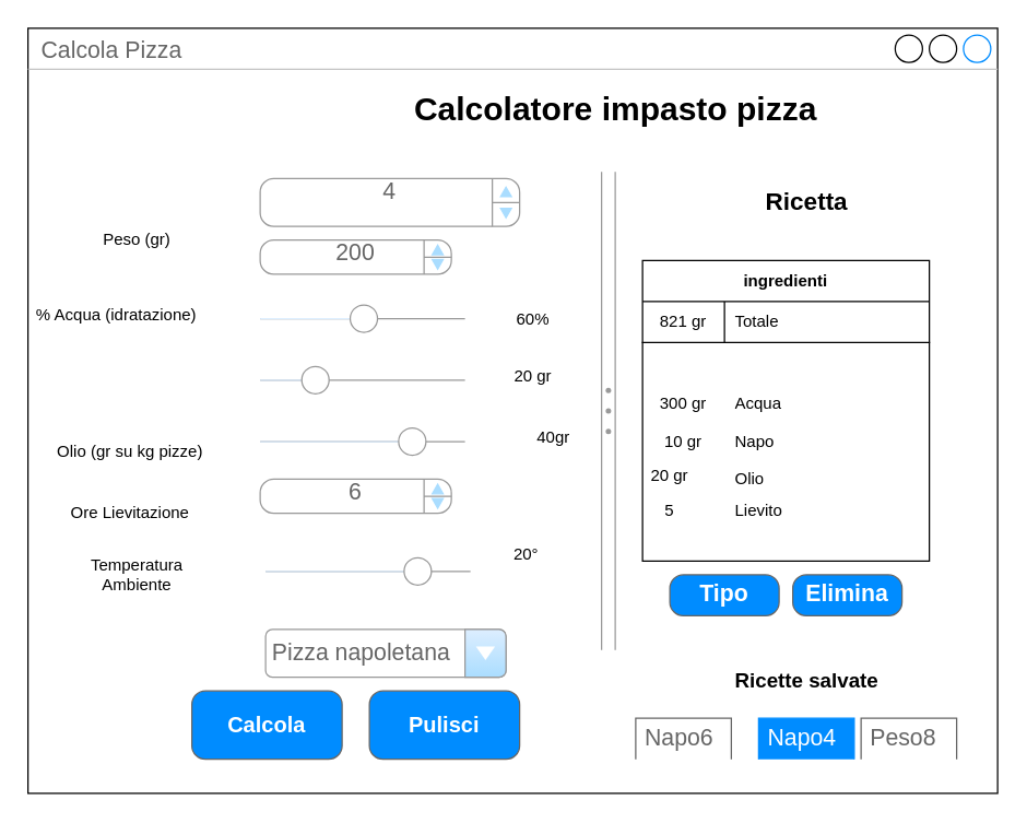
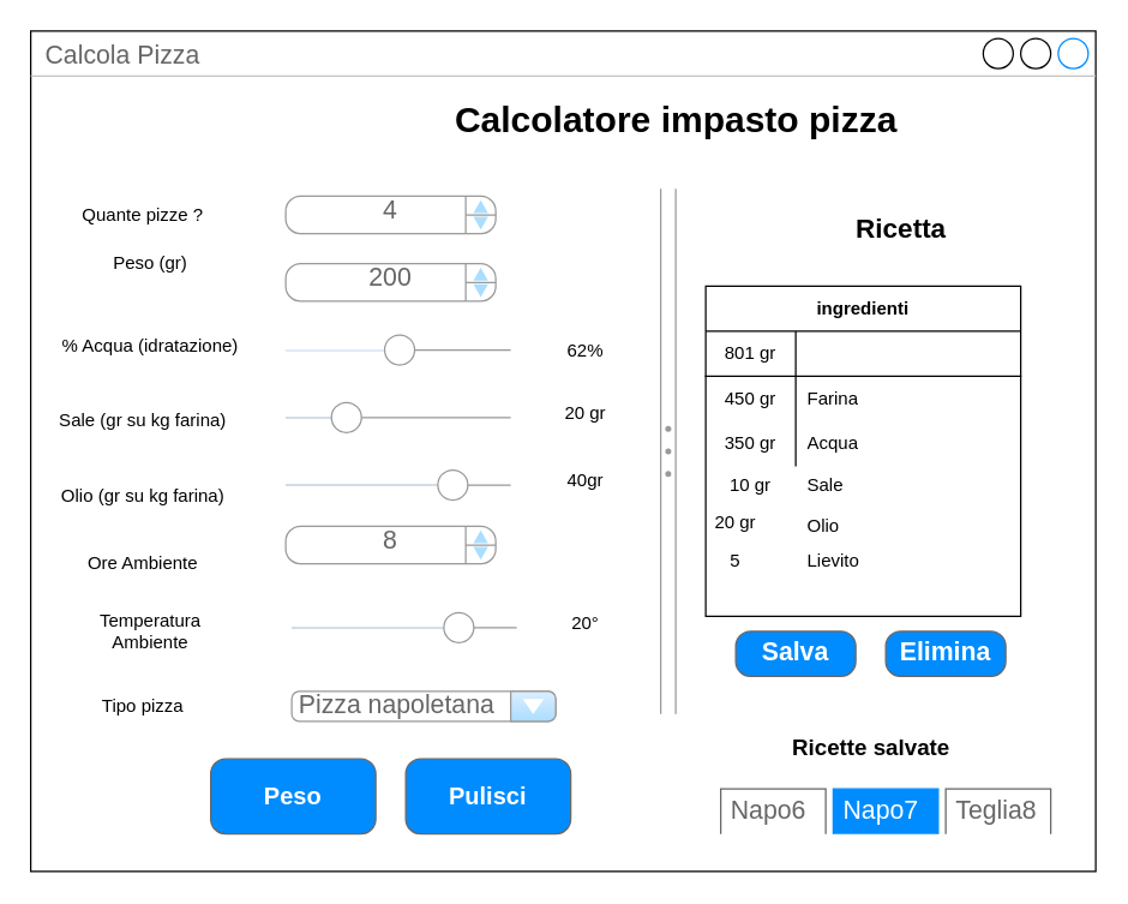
+ <mxCell id="6" value="Quante pizze ?" style="text;html=1;strokeColor=none;fillColor=none;align=center;verticalAlign=middle;whiteSpace=wrap;rounded=0;" parent="1" vertex="1"><mxGeometry x="40" y="132.5" width="110" height="20" as="geometry" /></mxCell>
- <mxCell id="28" value="&lt;font style=&quot;font-size: 18px&quot;&gt;Ricetta&lt;/font&gt;" style="text;strokeColor=none;fillColor=none;html=1;fontSize=24;fontStyle=1;verticalAlign=middle;align=center;" parent="1" vertex="1"><mxGeometry x="540" y="125" width="100" height="40" as="geometry" /></mxCell>
+ <mxCell id="28" value="&lt;font style=&quot;font-size: 18px&quot;&gt;Ricetta&lt;/font&gt;" style="text;strokeColor=none;fillColor=none;html=1;fontSize=24;fontStyle=1;verticalAlign=middle;align=center;" parent="1" vertex="1"><mxGeometry x="550" y="130" width="100" height="40" as="geometry" /></mxCell>
- <mxCell id="4" value="4" style="strokeWidth=1;shadow=0;dashed=0;align=center;html=1;shape=mxgraph.mockup.forms.spinner;strokeColor=#999999;spinLayout=right;spinStyle=normal;adjStyle=triangle;fillColor=#aaddff;fontSize=17;fontColor=#666666;mainText=;html=1;overflow=fill;" parent="1" vertex="1"><mxGeometry x="190" y="130" width="190" height="35" as="geometry" /></mxCell>
+ <mxCell id="4" value="4" style="strokeWidth=1;shadow=0;dashed=0;align=center;html=1;shape=mxgraph.mockup.forms.spinner;strokeColor=#999999;spinLayout=right;spinStyle=normal;adjStyle=triangle;fillColor=#aaddff;fontSize=17;fontColor=#666666;mainText=;html=1;overflow=fill;" parent="1" vertex="1"><mxGeometry x="190" y="130" width="140" height="25" as="geometry" /></mxCell>
- <mxCell id="9" value="% Acqua (idratazione)" style="text;html=1;strokeColor=none;fillColor=none;align=center;verticalAlign=middle;whiteSpace=wrap;rounded=0;" parent="1" vertex="1"><mxGeometry x="25" y="220" width="120" height="20" as="geometry" /></mxCell>
+ <mxCell id="9" value="% Acqua (idratazione)" style="text;html=1;strokeColor=none;fillColor=none;align=center;verticalAlign=middle;whiteSpace=wrap;rounded=0;" parent="1" vertex="1"><mxGeometry x="40" y="220" width="120" height="20" as="geometry" /></mxCell>
- <mxCell id="10" value="60%" style="text;html=1;strokeColor=none;fillColor=none;align=center;verticalAlign=middle;whiteSpace=wrap;rounded=0;" parent="1" vertex="1"><mxGeometry x="370" y="222.5" width="40" height="20" as="geometry" /></mxCell>
+ <mxCell id="10" value="62%" style="text;html=1;strokeColor=none;fillColor=none;align=center;verticalAlign=middle;whiteSpace=wrap;rounded=0;" parent="1" vertex="1"><mxGeometry x="370" y="222.5" width="40" height="20" as="geometry" /></mxCell>
- <mxCell id="31" value="821 gr" style="shape=partialRectangle;html=1;whiteSpace=wrap;connectable=0;fillColor=none;top=0;left=0;bottom=0;right=0;overflow=hidden;" parent="30" vertex="1"><mxGeometry width="60" height="30" as="geometry" /></mxCell>
+ <mxCell id="31" value="801 gr" style="shape=partialRectangle;html=1;whiteSpace=wrap;connectable=0;fillColor=none;top=0;left=0;bottom=0;right=0;overflow=hidden;" parent="30" vertex="1"><mxGeometry width="60" height="30" as="geometry" /></mxCell>
- <mxCell id="32" value="Totale" style="shape=partialRectangle;html=1;whiteSpace=wrap;connectable=0;fillColor=none;top=0;left=0;bottom=0;right=0;align=left;spacingLeft=6;overflow=hidden;" parent="30" vertex="1"><mxGeometry x="60" width="150" height="30" as="geometry" /></mxCell>
+ <mxCell id="34" value="450 gr" style="shape=partialRectangle;html=1;whiteSpace=wrap;connectable=0;fillColor=none;top=0;left=0;bottom=0;right=0;overflow=hidden;" parent="33" vertex="1"><mxGeometry width="60" height="30" as="geometry" /></mxCell>
+ <mxCell id="35" value="Farina" style="shape=partialRectangle;html=1;whiteSpace=wrap;connectable=0;fillColor=none;top=0;left=0;bottom=0;right=0;align=left;spacingLeft=6;overflow=hidden;" parent="33" vertex="1"><mxGeometry x="60" width="150" height="30" as="geometry" /></mxCell>
+ <mxCell id="11" value="Sale (gr su kg farina)" style="text;html=1;strokeColor=none;fillColor=none;align=center;verticalAlign=middle;whiteSpace=wrap;rounded=0;" parent="1" vertex="1"><mxGeometry x="35" y="270" width="120" height="20" as="geometry" /></mxCell>
- <mxCell id="37" value="300 gr" style="shape=partialRectangle;html=1;whiteSpace=wrap;connectable=0;fillColor=none;top=0;left=0;bottom=0;right=0;overflow=hidden;" parent="36" vertex="1"><mxGeometry width="60" height="30" as="geometry" /></mxCell>
+ <mxCell id="37" value="350 gr" style="shape=partialRectangle;html=1;whiteSpace=wrap;connectable=0;fillColor=none;top=0;left=0;bottom=0;right=0;overflow=hidden;" parent="36" vertex="1"><mxGeometry width="60" height="30" as="geometry" /></mxCell>
- <mxCell id="16" value="40gr" style="text;html=1;strokeColor=none;fillColor=none;align=center;verticalAlign=middle;whiteSpace=wrap;rounded=0;" parent="1" vertex="1"><mxGeometry x="385" y="310" width="40" height="20" as="geometry" /></mxCell>
+ <mxCell id="16" value="40gr" style="text;html=1;strokeColor=none;fillColor=none;align=center;verticalAlign=middle;whiteSpace=wrap;rounded=0;" parent="1" vertex="1"><mxGeometry x="370" y="310" width="40" height="20" as="geometry" /></mxCell>
- <mxCell id="39" value="Napo" style="shape=partialRectangle;html=1;whiteSpace=wrap;connectable=0;fillColor=none;top=0;left=0;bottom=0;right=0;align=left;spacingLeft=6;overflow=hidden;" parent="1" vertex="1"><mxGeometry x="530" y="310" width="140" height="25" as="geometry" /></mxCell>
+ <mxCell id="39" value="Sale" style="shape=partialRectangle;html=1;whiteSpace=wrap;connectable=0;fillColor=none;top=0;left=0;bottom=0;right=0;align=left;spacingLeft=6;overflow=hidden;" parent="1" vertex="1"><mxGeometry x="530" y="310" width="140" height="25" as="geometry" /></mxCell>
- <mxCell id="14" value="Olio (gr su kg pizze)" style="text;html=1;strokeColor=none;fillColor=none;align=center;verticalAlign=middle;whiteSpace=wrap;rounded=0;" parent="1" vertex="1"><mxGeometry x="35" y="320" width="120" height="20" as="geometry" /></mxCell>
+ <mxCell id="14" value="Olio (gr su kg farina)" style="text;html=1;strokeColor=none;fillColor=none;align=center;verticalAlign=middle;whiteSpace=wrap;rounded=0;" parent="1" vertex="1"><mxGeometry x="35" y="320" width="120" height="20" as="geometry" /></mxCell>
- <mxCell id="18" value="6" style="strokeWidth=1;shadow=0;dashed=0;align=center;html=1;shape=mxgraph.mockup.forms.spinner;strokeColor=#999999;spinLayout=right;spinStyle=normal;adjStyle=triangle;fillColor=#aaddff;fontSize=17;fontColor=#666666;mainText=;html=1;overflow=fill;" parent="1" vertex="1"><mxGeometry x="190" y="350" width="140" height="25" as="geometry" /></mxCell>
+ <mxCell id="18" value="8" style="strokeWidth=1;shadow=0;dashed=0;align=center;html=1;shape=mxgraph.mockup.forms.spinner;strokeColor=#999999;spinLayout=right;spinStyle=normal;adjStyle=triangle;fillColor=#aaddff;fontSize=17;fontColor=#666666;mainText=;html=1;overflow=fill;" parent="1" vertex="1"><mxGeometry x="190" y="350" width="140" height="25" as="geometry" /></mxCell>
- <mxCell id="17" value="Ore Lievitazione" style="text;html=1;strokeColor=none;fillColor=none;align=center;verticalAlign=middle;whiteSpace=wrap;rounded=0;" parent="1" vertex="1"><mxGeometry x="35" y="365" width="120" height="20" as="geometry" /></mxCell>
+ <mxCell id="17" value="Ore Ambiente" style="text;html=1;strokeColor=none;fillColor=none;align=center;verticalAlign=middle;whiteSpace=wrap;rounded=0;" parent="1" vertex="1"><mxGeometry x="35" y="365" width="120" height="20" as="geometry" /></mxCell>
- <mxCell id="21" value="20°" style="text;html=1;strokeColor=none;fillColor=none;align=center;verticalAlign=middle;whiteSpace=wrap;rounded=0;" parent="1" vertex="1"><mxGeometry x="365" y="395" width="40" height="20" as="geometry" /></mxCell>
+ <mxCell id="21" value="20°" style="text;html=1;strokeColor=none;fillColor=none;align=center;verticalAlign=middle;whiteSpace=wrap;rounded=0;" parent="1" vertex="1"><mxGeometry x="370" y="405" width="40" height="20" as="geometry" /></mxCell>
- <mxCell id="45" value="Tipo" style="strokeWidth=1;shadow=0;dashed=0;align=center;html=1;shape=mxgraph.mockup.buttons.button;strokeColor=#666666;fontColor=#ffffff;mainText=;buttonStyle=round;fontSize=17;fontStyle=1;fillColor=#008cff;whiteSpace=wrap;" parent="1" vertex="1"><mxGeometry x="490" y="420" width="80" height="30" as="geometry" /></mxCell>
+ <mxCell id="45" value="Salva" style="strokeWidth=1;shadow=0;dashed=0;align=center;html=1;shape=mxgraph.mockup.buttons.button;strokeColor=#666666;fontColor=#ffffff;mainText=;buttonStyle=round;fontSize=17;fontStyle=1;fillColor=#008cff;whiteSpace=wrap;" parent="1" vertex="1"><mxGeometry x="490" y="420" width="80" height="30" as="geometry" /></mxCell>
- <mxCell id="46" value="Elimina" style="strokeWidth=1;shadow=0;dashed=0;align=center;html=1;shape=mxgraph.mockup.buttons.button;strokeColor=#666666;fontColor=#ffffff;mainText=;buttonStyle=round;fontSize=17;fontStyle=1;fillColor=#008cff;whiteSpace=wrap;" parent="1" vertex="1"><mxGeometry x="580" y="420" width="80" height="30" as="geometry" /></mxCell>
+ <mxCell id="46" value="Elimina" style="strokeWidth=1;shadow=0;dashed=0;align=center;html=1;shape=mxgraph.mockup.buttons.button;strokeColor=#666666;fontColor=#ffffff;mainText=;buttonStyle=round;fontSize=17;fontStyle=1;fillColor=#008cff;whiteSpace=wrap;" parent="1" vertex="1"><mxGeometry x="590" y="420" width="80" height="30" as="geometry" /></mxCell>
+ <mxCell id="22" value="Tipo pizza" style="text;html=1;strokeColor=none;fillColor=none;align=center;verticalAlign=middle;whiteSpace=wrap;rounded=0;" parent="1" vertex="1"><mxGeometry x="35" y="460" width="120" height="20" as="geometry" /></mxCell>
- <mxCell id="23" value="Pizza napoletana" style="strokeWidth=1;shadow=0;dashed=0;align=center;html=1;shape=mxgraph.mockup.forms.comboBox;strokeColor=#999999;fillColor=#ddeeff;align=left;fillColor2=#aaddff;mainText=;fontColor=#666666;fontSize=17;spacingLeft=3;" parent="1" vertex="1"><mxGeometry x="194" y="460" width="176" height="35" as="geometry" /></mxCell>
+ <mxCell id="23" value="Pizza napoletana" style="strokeWidth=1;shadow=0;dashed=0;align=center;html=1;shape=mxgraph.mockup.forms.comboBox;strokeColor=#999999;fillColor=#ddeeff;align=left;fillColor2=#aaddff;mainText=;fontColor=#666666;fontSize=17;spacingLeft=3;" parent="1" vertex="1"><mxGeometry x="194" y="460" width="176" height="20" as="geometry" /></mxCell>
- <mxCell id="53" value="&lt;font style=&quot;font-size: 15px&quot;&gt;Ricette salvate&lt;/font&gt;" style="text;strokeColor=none;fillColor=none;html=1;fontSize=24;fontStyle=1;verticalAlign=middle;align=center;" parent="1" vertex="1"><mxGeometry x="540" y="475" width="100" height="40" as="geometry" /></mxCell>
+ <mxCell id="53" value="&lt;font style=&quot;font-size: 15px&quot;&gt;Ricette salvate&lt;/font&gt;" style="text;strokeColor=none;fillColor=none;html=1;fontSize=24;fontStyle=1;verticalAlign=middle;align=center;" parent="1" vertex="1"><mxGeometry x="530" y="475" width="100" height="40" as="geometry" /></mxCell>
- <mxCell id="25" value="Calcola" style="strokeWidth=1;shadow=0;dashed=0;align=center;html=1;shape=mxgraph.mockup.anchor;fontSize=16;fontColor=#ffffff;fontStyle=1;whiteSpace=wrap;" parent="24" vertex="1"><mxGeometry y="15" width="110.0" height="20" as="geometry" /></mxCell>
+ <mxCell id="25" value="Peso" style="strokeWidth=1;shadow=0;dashed=0;align=center;html=1;shape=mxgraph.mockup.anchor;fontSize=16;fontColor=#ffffff;fontStyle=1;whiteSpace=wrap;" parent="24" vertex="1"><mxGeometry y="15" width="110.0" height="20" as="geometry" /></mxCell>
- <mxCell id="50" value="Napo6" style="strokeWidth=1;shadow=0;dashed=0;align=center;html=1;shape=mxgraph.mockup.forms.uRect;fontSize=17;fontColor=#666666;align=left;spacingLeft=5;strokeColor=#666666;fillColor=#ffffff;" parent="1" vertex="1"><mxGeometry x="465" y="525" width="70" height="30" as="geometry" /></mxCell>
+ <mxCell id="50" value="Napo6" style="strokeWidth=1;shadow=0;dashed=0;align=center;html=1;shape=mxgraph.mockup.forms.uRect;fontSize=17;fontColor=#666666;align=left;spacingLeft=5;strokeColor=#666666;fillColor=#ffffff;" parent="1" vertex="1"><mxGeometry x="480" y="525" width="70" height="30" as="geometry" /></mxCell>
- <mxCell id="51" value="Napo4" style="strokeWidth=1;shadow=0;dashed=0;align=center;html=1;shape=mxgraph.mockup.forms.uRect;fontSize=17;fontColor=#ffffff;align=left;spacingLeft=5;strokeColor=#008cff;fillColor=#008cff;" parent="1" vertex="1"><mxGeometry x="555" y="525" width="70" height="30" as="geometry" /></mxCell>
+ <mxCell id="51" value="Napo7" style="strokeWidth=1;shadow=0;dashed=0;align=center;html=1;shape=mxgraph.mockup.forms.uRect;fontSize=17;fontColor=#ffffff;align=left;spacingLeft=5;strokeColor=#008cff;fillColor=#008cff;" parent="1" vertex="1"><mxGeometry x="555" y="525" width="70" height="30" as="geometry" /></mxCell>
- <mxCell id="52" value="Peso8" style="strokeWidth=1;shadow=0;dashed=0;align=center;html=1;shape=mxgraph.mockup.forms.uRect;fontSize=17;fontColor=#666666;align=left;spacingLeft=5;strokeColor=#666666;fillColor=#ffffff;" parent="1" vertex="1"><mxGeometry x="630" y="525" width="70" height="30" as="geometry" /></mxCell>
+ <mxCell id="52" value="Teglia8" style="strokeWidth=1;shadow=0;dashed=0;align=center;html=1;shape=mxgraph.mockup.forms.uRect;fontSize=17;fontColor=#666666;align=left;spacingLeft=5;strokeColor=#666666;fillColor=#ffffff;" parent="1" vertex="1"><mxGeometry x="630" y="525" width="70" height="30" as="geometry" /></mxCell>
